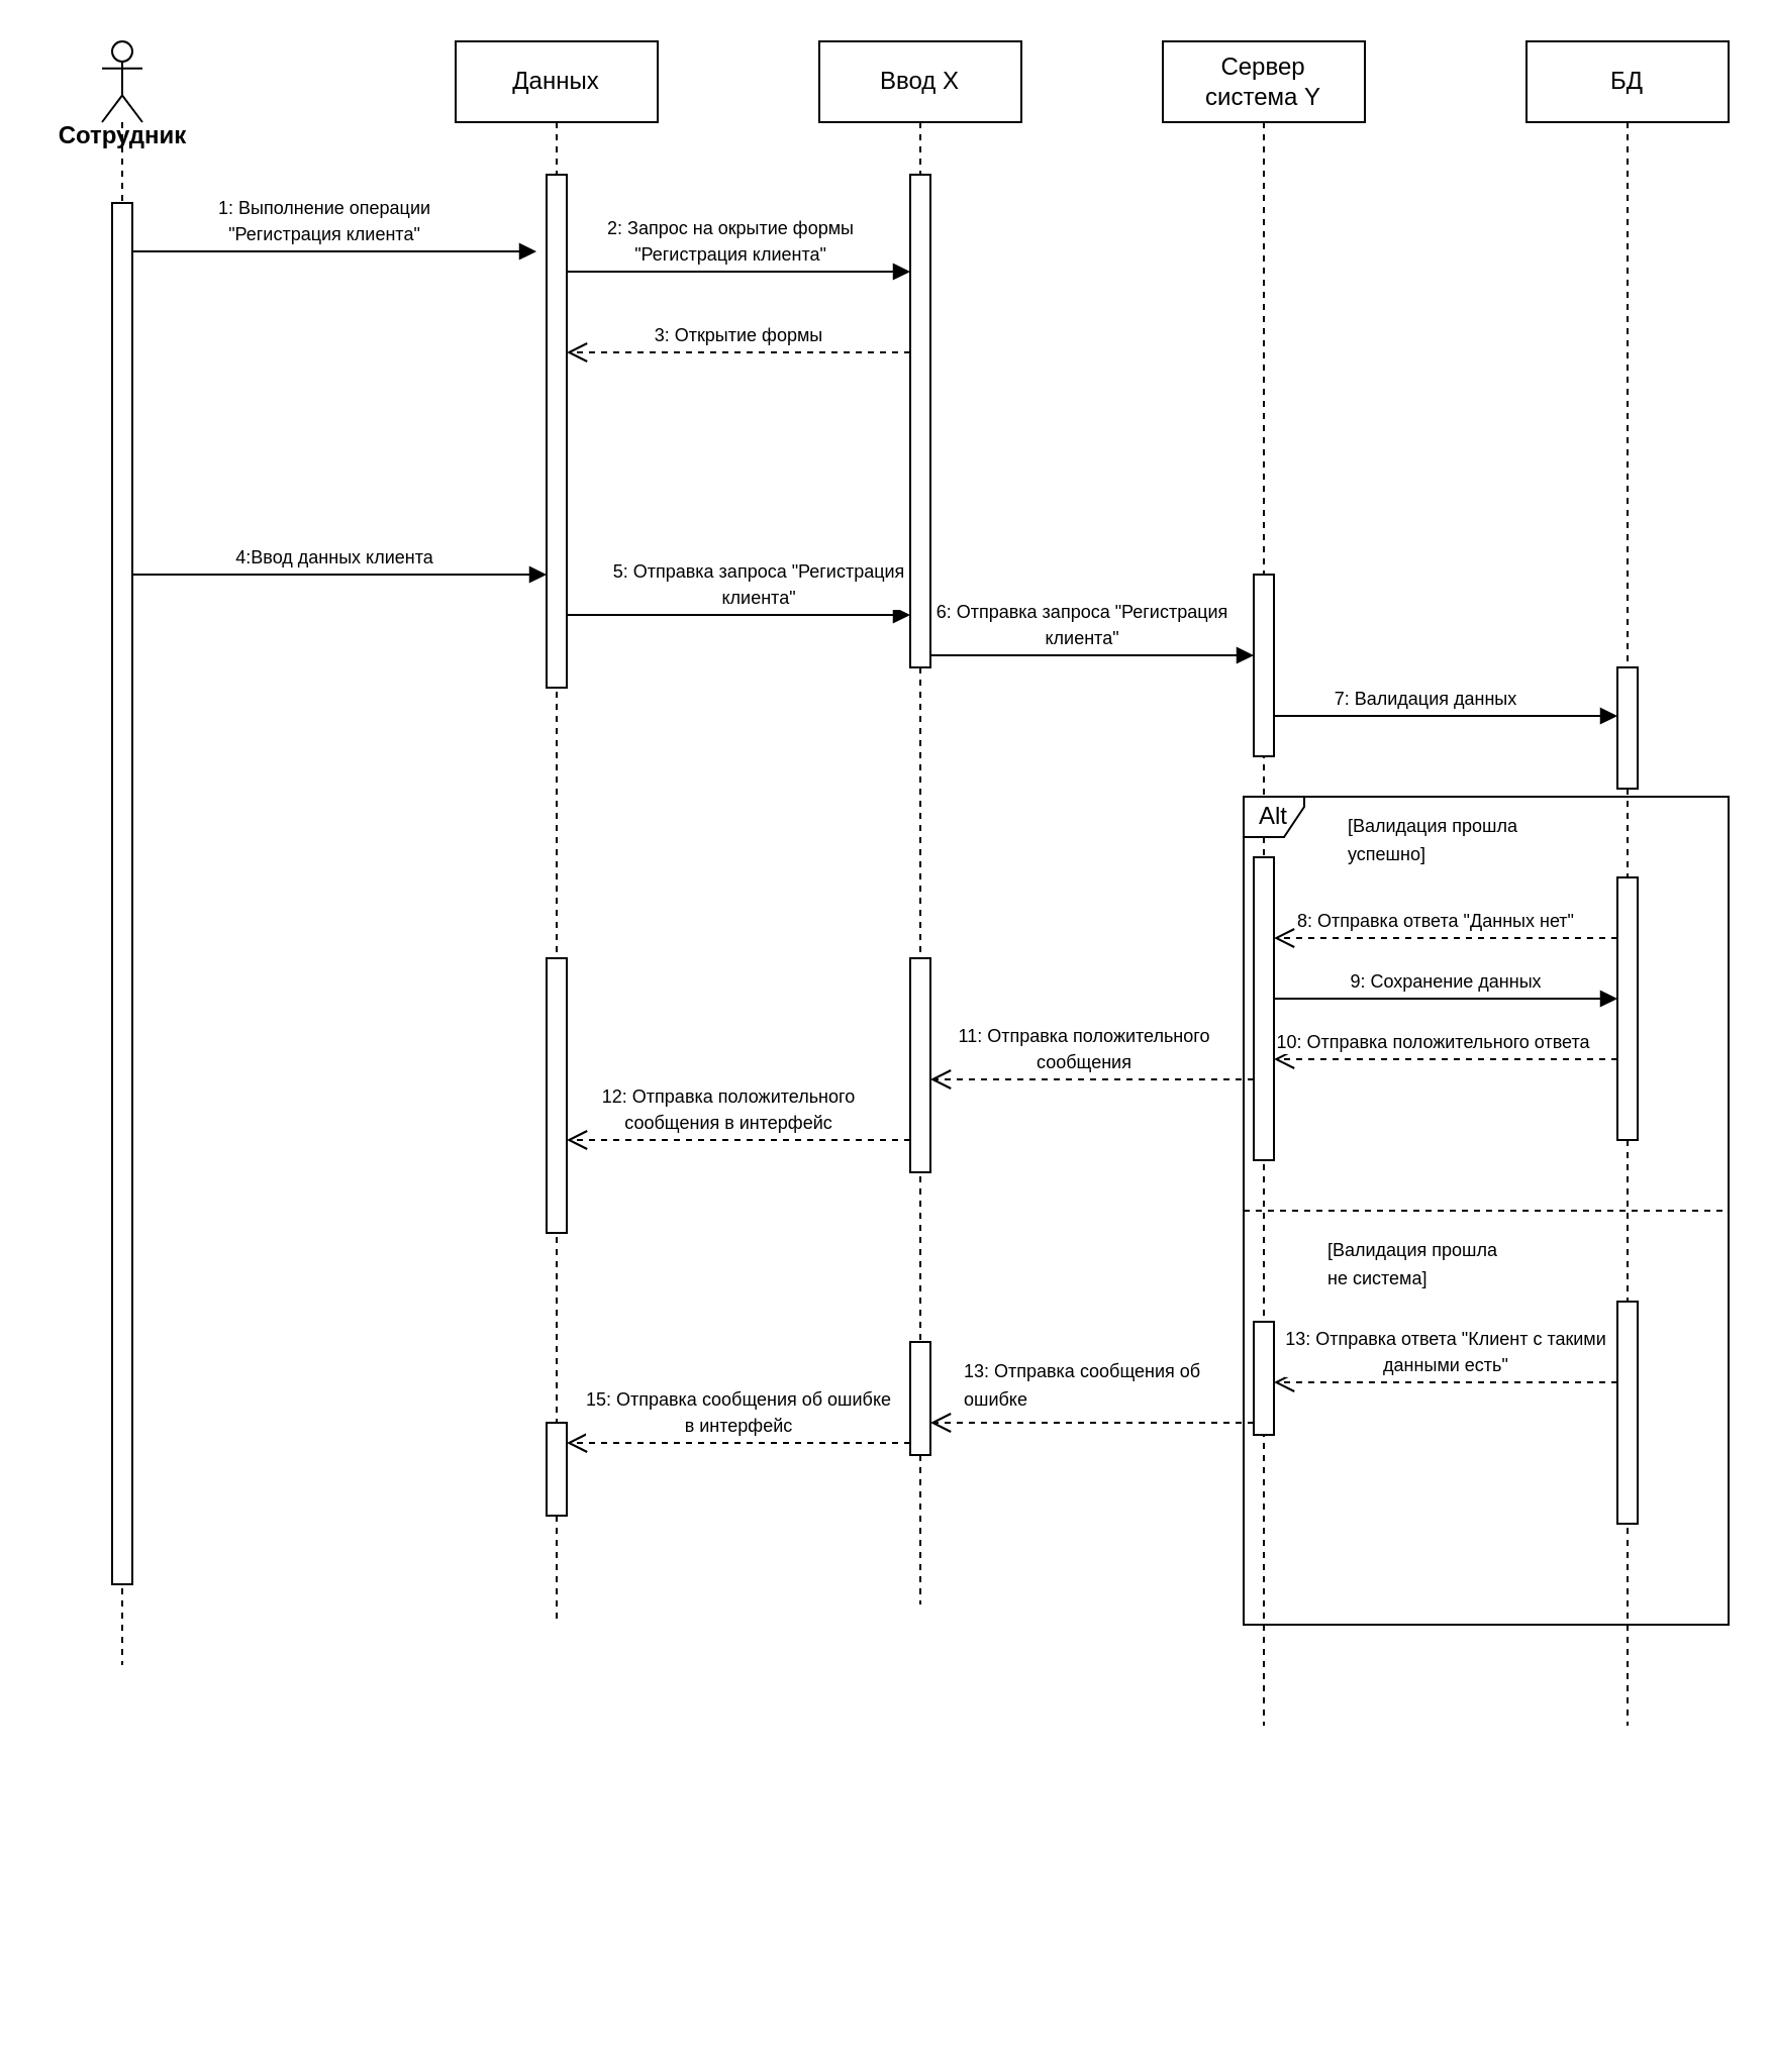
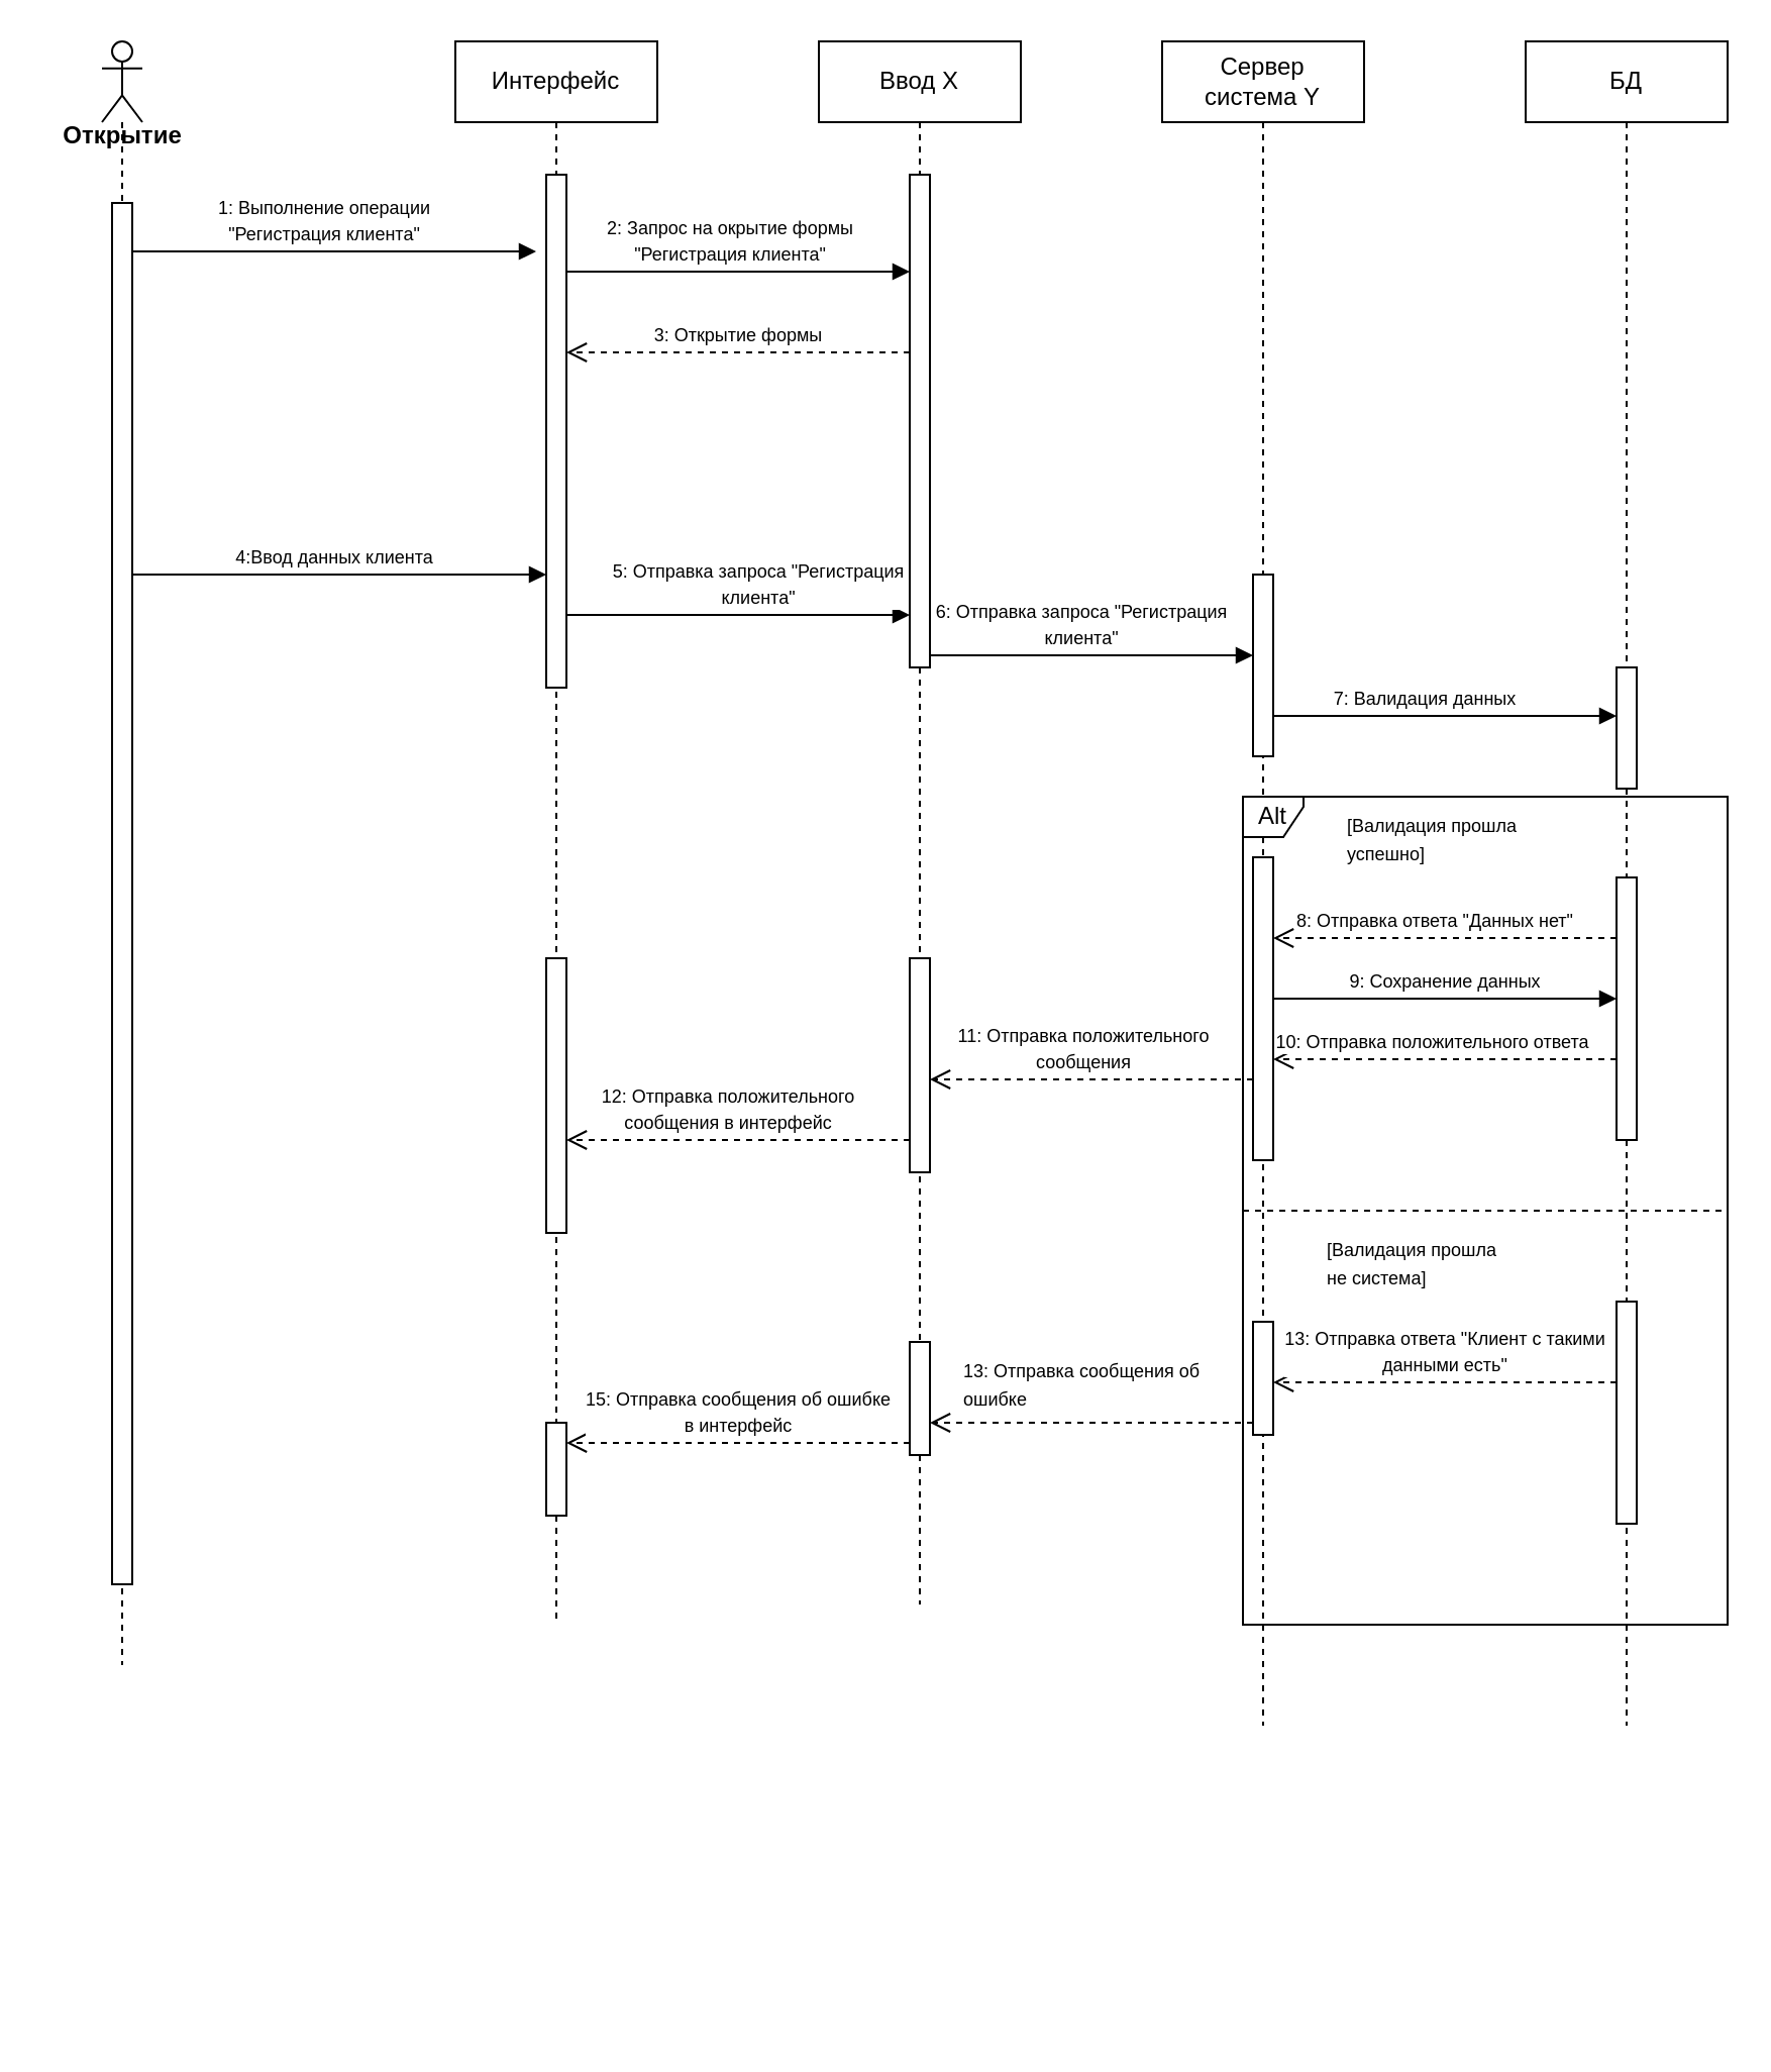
- <mxCell id="4" value="Данных" style="shape=umlLifeline;perimeter=lifelinePerimeter;whiteSpace=wrap;html=1;container=1;dropTarget=0;collapsible=0;recursiveResize=0;outlineConnect=0;portConstraint=eastwest;newEdgeStyle={&quot;edgeStyle&quot;:&quot;elbowEdgeStyle&quot;,&quot;elbow&quot;:&quot;vertical&quot;,&quot;curved&quot;:0,&quot;rounded&quot;:0};" parent="1" vertex="1"><mxGeometry x="225" y="20" width="100" height="784" as="geometry" /></mxCell>
+ <mxCell id="4" value="Интерфейс" style="shape=umlLifeline;perimeter=lifelinePerimeter;whiteSpace=wrap;html=1;container=1;dropTarget=0;collapsible=0;recursiveResize=0;outlineConnect=0;portConstraint=eastwest;newEdgeStyle={&quot;edgeStyle&quot;:&quot;elbowEdgeStyle&quot;,&quot;elbow&quot;:&quot;vertical&quot;,&quot;curved&quot;:0,&quot;rounded&quot;:0};" parent="1" vertex="1"><mxGeometry x="225" y="20" width="100" height="784" as="geometry" /></mxCell>
- <mxCell id="3" value="Сотрудник" style="text;align=center;fontStyle=1;verticalAlign=middle;spacingLeft=3;spacingRight=3;strokeColor=none;rotatable=0;points=[[0,0.5],[1,0.5]];portConstraint=eastwest;html=1;" parent="1" vertex="1"><mxGeometry x="20" y="54" width="80" height="26" as="geometry" /></mxCell>
+ <mxCell id="3" value="Открытие" style="text;align=center;fontStyle=1;verticalAlign=middle;spacingLeft=3;spacingRight=3;strokeColor=none;rotatable=0;points=[[0,0.5],[1,0.5]];portConstraint=eastwest;html=1;" parent="1" vertex="1"><mxGeometry x="20" y="54" width="80" height="26" as="geometry" /></mxCell>
